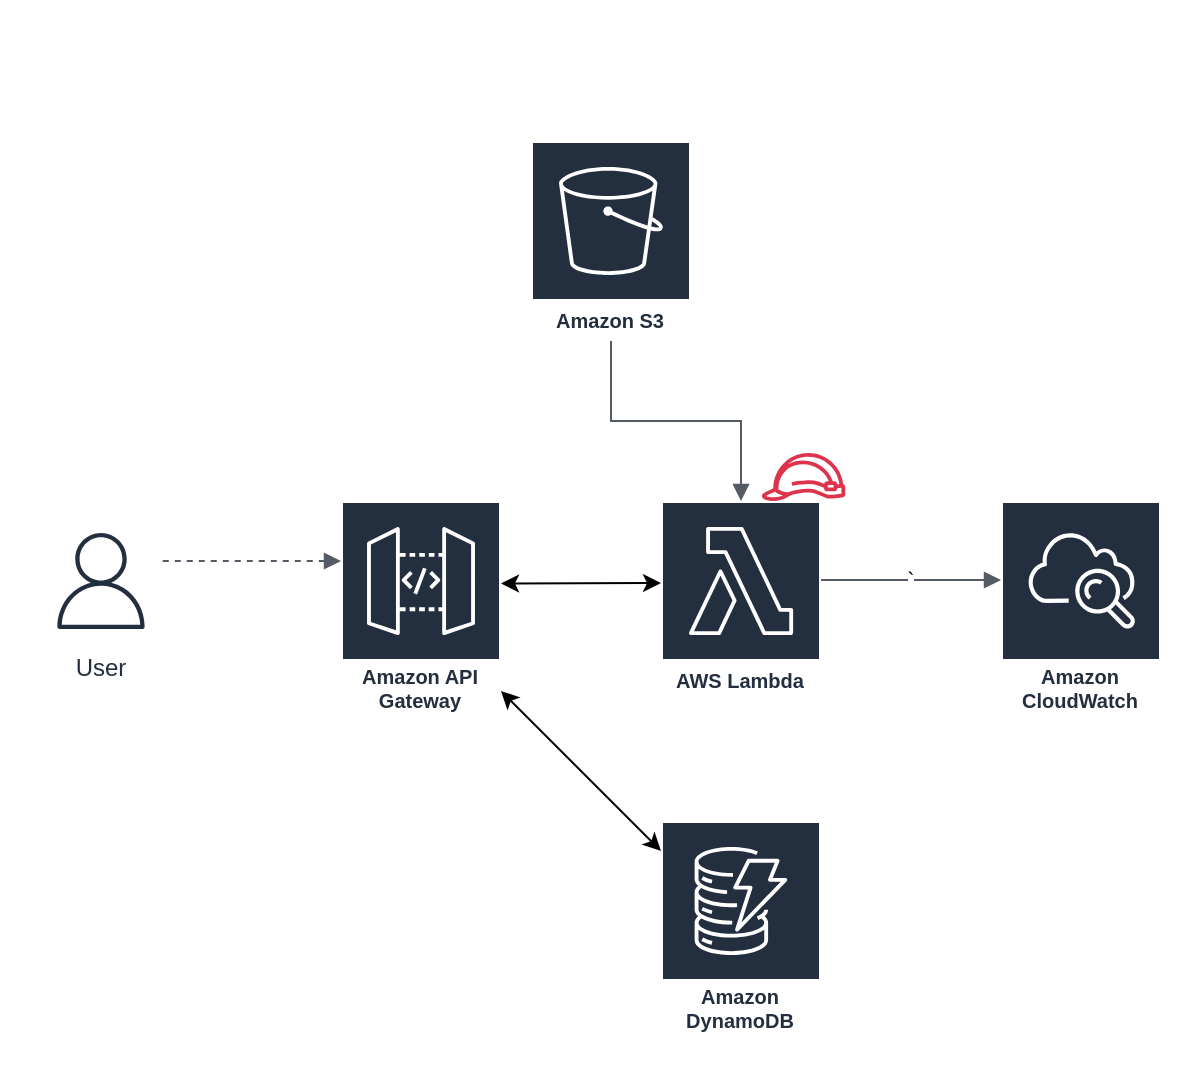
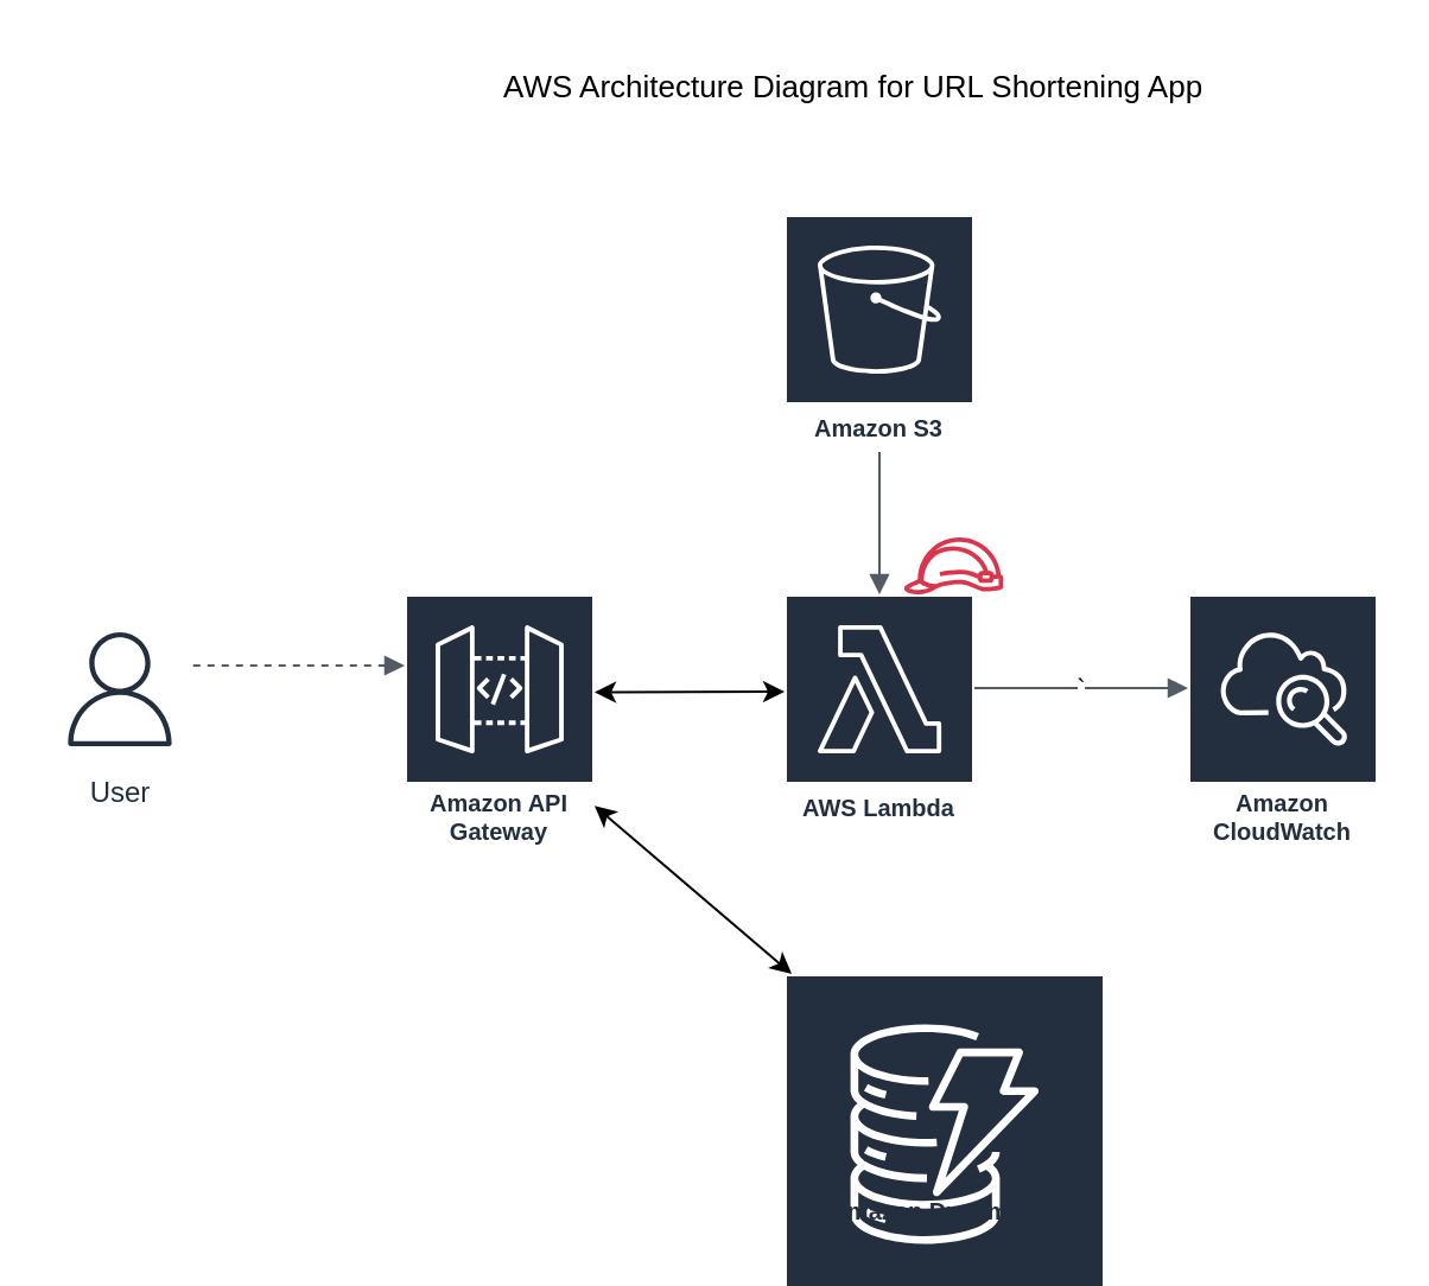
+ <mxCell id="14" value="&lt;span style=&quot;color: rgb(0, 0, 0); font-size: 13px; font-weight: 400;&quot;&gt;AWS Architecture Diagram for URL Shortening App&lt;/span&gt;" style="text;html=1;align=left;verticalAlign=middle;resizable=0;points=[];autosize=1;strokeColor=none;fillColor=none;fontSize=16;fontColor=#0070F2;fontFamily=Helvetica;fontStyle=1" vertex="1" parent="1"><mxGeometry x="210" y="20" width="320" height="30" as="geometry" /></mxCell>
- <mxCell id="4" value="Amazon S3" style="sketch=0;outlineConnect=0;fontColor=#232F3E;gradientColor=none;strokeColor=#ffffff;fillColor=#232F3E;dashed=0;verticalLabelPosition=middle;verticalAlign=bottom;align=center;html=1;whiteSpace=wrap;fontSize=10;fontStyle=1;spacing=3;shape=mxgraph.aws4.productIcon;prIcon=mxgraph.aws4.s3;" vertex="1" parent="1"><mxGeometry x="265" y="70" width="80" height="100" as="geometry" /></mxCell>
+ <mxCell id="4" value="Amazon S3" style="sketch=0;outlineConnect=0;fontColor=#232F3E;gradientColor=none;strokeColor=#ffffff;fillColor=#232F3E;dashed=0;verticalLabelPosition=middle;verticalAlign=bottom;align=center;html=1;whiteSpace=wrap;fontSize=10;fontStyle=1;spacing=3;shape=mxgraph.aws4.productIcon;prIcon=mxgraph.aws4.s3;" vertex="1" parent="1"><mxGeometry x="330" y="90" width="80" height="100" as="geometry" /></mxCell>
- <mxCell id="7" value="Amazon DynamoDB" style="sketch=0;outlineConnect=0;fontColor=#232F3E;gradientColor=none;strokeColor=#ffffff;fillColor=#232F3E;dashed=0;verticalLabelPosition=middle;verticalAlign=bottom;align=center;html=1;whiteSpace=wrap;fontSize=10;fontStyle=1;spacing=3;shape=mxgraph.aws4.productIcon;prIcon=mxgraph.aws4.dynamodb;" vertex="1" parent="1"><mxGeometry x="330" y="410" width="80" height="110" as="geometry" /></mxCell>
+ <mxCell id="7" value="Amazon DynamoDB" style="sketch=0;outlineConnect=0;fontColor=#232F3E;gradientColor=none;strokeColor=#ffffff;fillColor=#232F3E;dashed=0;verticalLabelPosition=middle;verticalAlign=bottom;align=center;html=1;whiteSpace=wrap;fontSize=10;fontStyle=1;spacing=3;shape=mxgraph.aws4.productIcon;prIcon=mxgraph.aws4.dynamodb;" vertex="1" parent="1"><mxGeometry x="330" y="410" width="135" height="110" as="geometry" /></mxCell>
